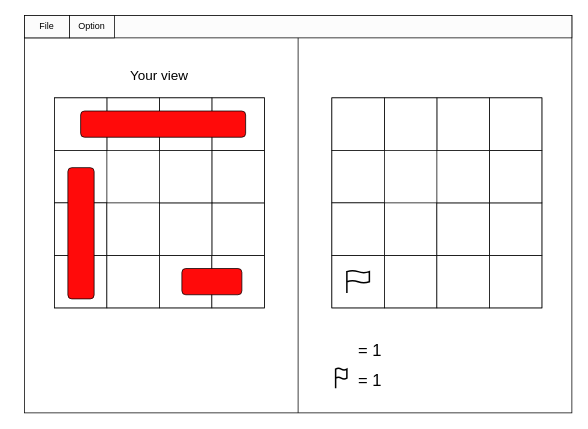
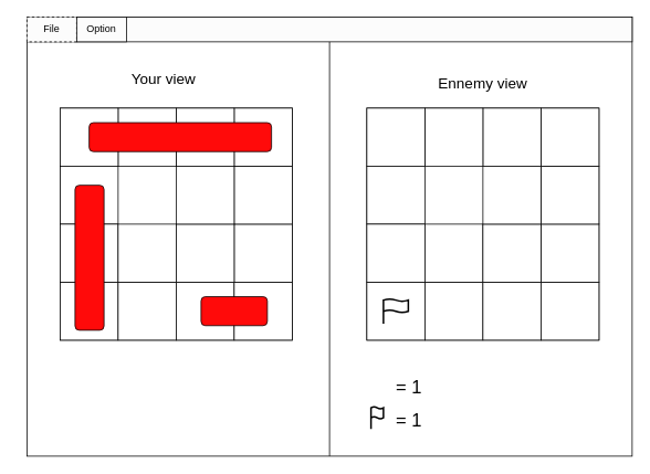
- <mxCell id="48" value="File" style="rounded=0;whiteSpace=wrap;html=1;strokeColor=#000000;strokeWidth=1;fillColor=#FCFCFC;" vertex="1" parent="1"><mxGeometry x="32" y="20" width="60" height="30" as="geometry" /></mxCell>
+ <mxCell id="48" value="File" style="rounded=0;whiteSpace=wrap;html=1;strokeColor=#000000;strokeWidth=1;fillColor=#FCFCFC;dashed=1;" vertex="1" parent="1"><mxGeometry x="32" y="20" width="60" height="30" as="geometry" /></mxCell>
- <mxCell id="36" value="&lt;font style=&quot;font-size: 18px&quot;&gt;Your view&lt;/font&gt;" style="text;html=1;strokeColor=none;fillColor=none;align=center;verticalAlign=middle;whiteSpace=wrap;rounded=0;" vertex="1" parent="1"><mxGeometry x="163" y="90" width="98" height="20" as="geometry" /></mxCell>
+ <mxCell id="36" value="&lt;font style=&quot;font-size: 18px&quot;&gt;Your view&lt;/font&gt;" style="text;html=1;strokeColor=none;fillColor=none;align=center;verticalAlign=middle;whiteSpace=wrap;rounded=0;" vertex="1" parent="1"><mxGeometry x="148" y="85" width="98" height="20" as="geometry" /></mxCell>
+ <mxCell id="37" value="&lt;font style=&quot;font-size: 18px&quot;&gt;Ennemy view&lt;/font&gt;" style="text;html=1;strokeColor=none;fillColor=none;align=center;verticalAlign=middle;whiteSpace=wrap;rounded=0;" vertex="1" parent="1"><mxGeometry x="513" y="90" width="138" height="20" as="geometry" /></mxCell>
